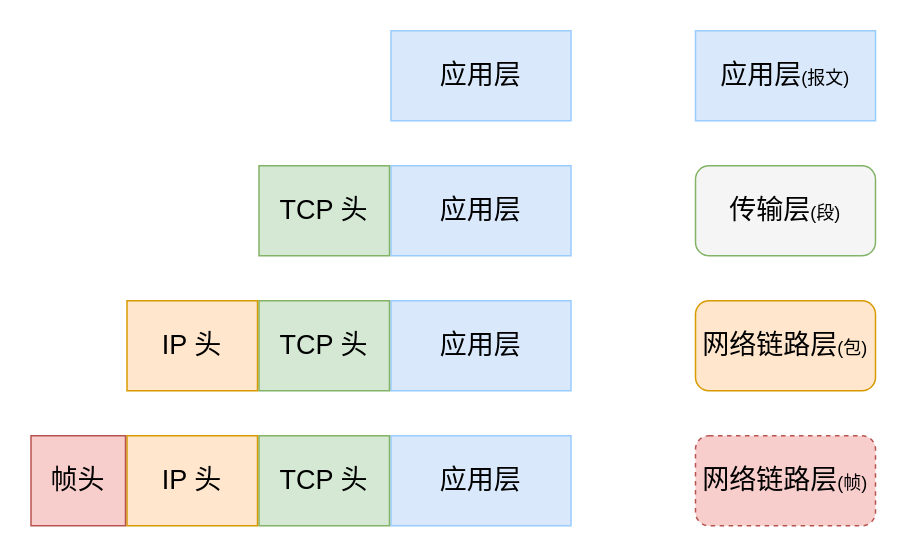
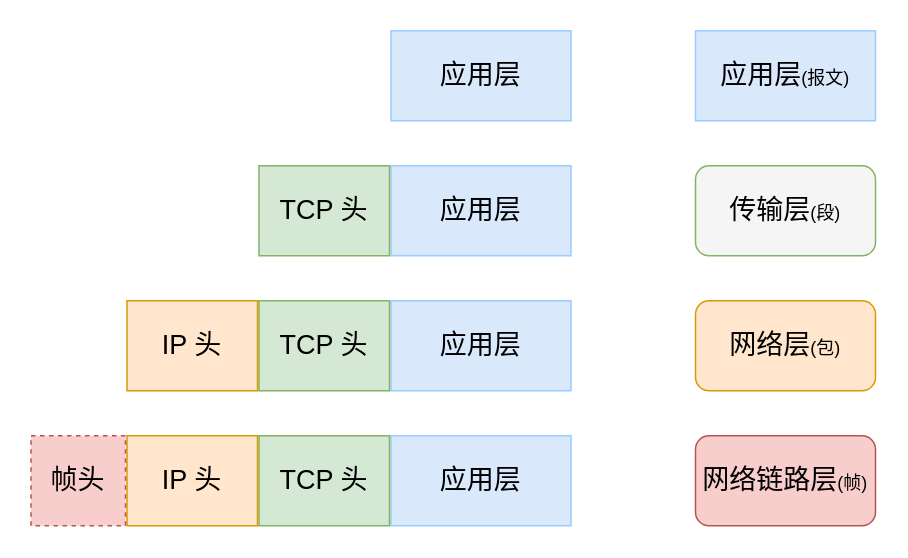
- <mxCell id="5" value="&lt;font style=&quot;font-size: 18px;&quot;&gt;网络链路层&lt;/font&gt;&lt;font style=&quot;font-size: 12px;&quot;&gt;(包)&lt;/font&gt;" style="rounded=1;whiteSpace=wrap;html=1;fillColor=#ffe6cc;strokeColor=#d79b00;" parent="1" vertex="1"><mxGeometry x="463" y="200" width="120" height="60" as="geometry" /></mxCell>
+ <mxCell id="5" value="&lt;font style=&quot;font-size: 18px;&quot;&gt;网络层&lt;/font&gt;&lt;font style=&quot;font-size: 12px;&quot;&gt;(包)&lt;/font&gt;" style="rounded=1;whiteSpace=wrap;html=1;fillColor=#ffe6cc;strokeColor=#d79b00;" parent="1" vertex="1"><mxGeometry x="463" y="200" width="120" height="60" as="geometry" /></mxCell>
- <mxCell id="15" value="&lt;span style=&quot;font-size: 18px;&quot;&gt;帧头&lt;/span&gt;" style="rounded=0;whiteSpace=wrap;html=1;fillColor=#f8cecc;strokeColor=#b85450;" vertex="1" parent="1"><mxGeometry x="20" y="290" width="63" height="60" as="geometry" /></mxCell>
+ <mxCell id="15" value="&lt;span style=&quot;font-size: 18px;&quot;&gt;帧头&lt;/span&gt;" style="rounded=0;whiteSpace=wrap;html=1;fillColor=#f8cecc;strokeColor=#b85450;dashed=1;" vertex="1" parent="1"><mxGeometry x="20" y="290" width="63" height="60" as="geometry" /></mxCell>
- <mxCell id="4" value="&lt;font style=&quot;font-size: 18px;&quot;&gt;网络链路层&lt;/font&gt;&lt;font style=&quot;font-size: 12px;&quot;&gt;(帧)&lt;/font&gt;" style="rounded=1;whiteSpace=wrap;html=1;fillColor=#f8cecc;strokeColor=#b85450;dashed=1;" parent="1" vertex="1"><mxGeometry x="463" y="290" width="120" height="60" as="geometry" /></mxCell>
+ <mxCell id="4" value="&lt;font style=&quot;font-size: 18px;&quot;&gt;网络链路层&lt;/font&gt;&lt;font style=&quot;font-size: 12px;&quot;&gt;(帧)&lt;/font&gt;" style="rounded=1;whiteSpace=wrap;html=1;fillColor=#f8cecc;strokeColor=#b85450;" parent="1" vertex="1"><mxGeometry x="463" y="290" width="120" height="60" as="geometry" /></mxCell>
